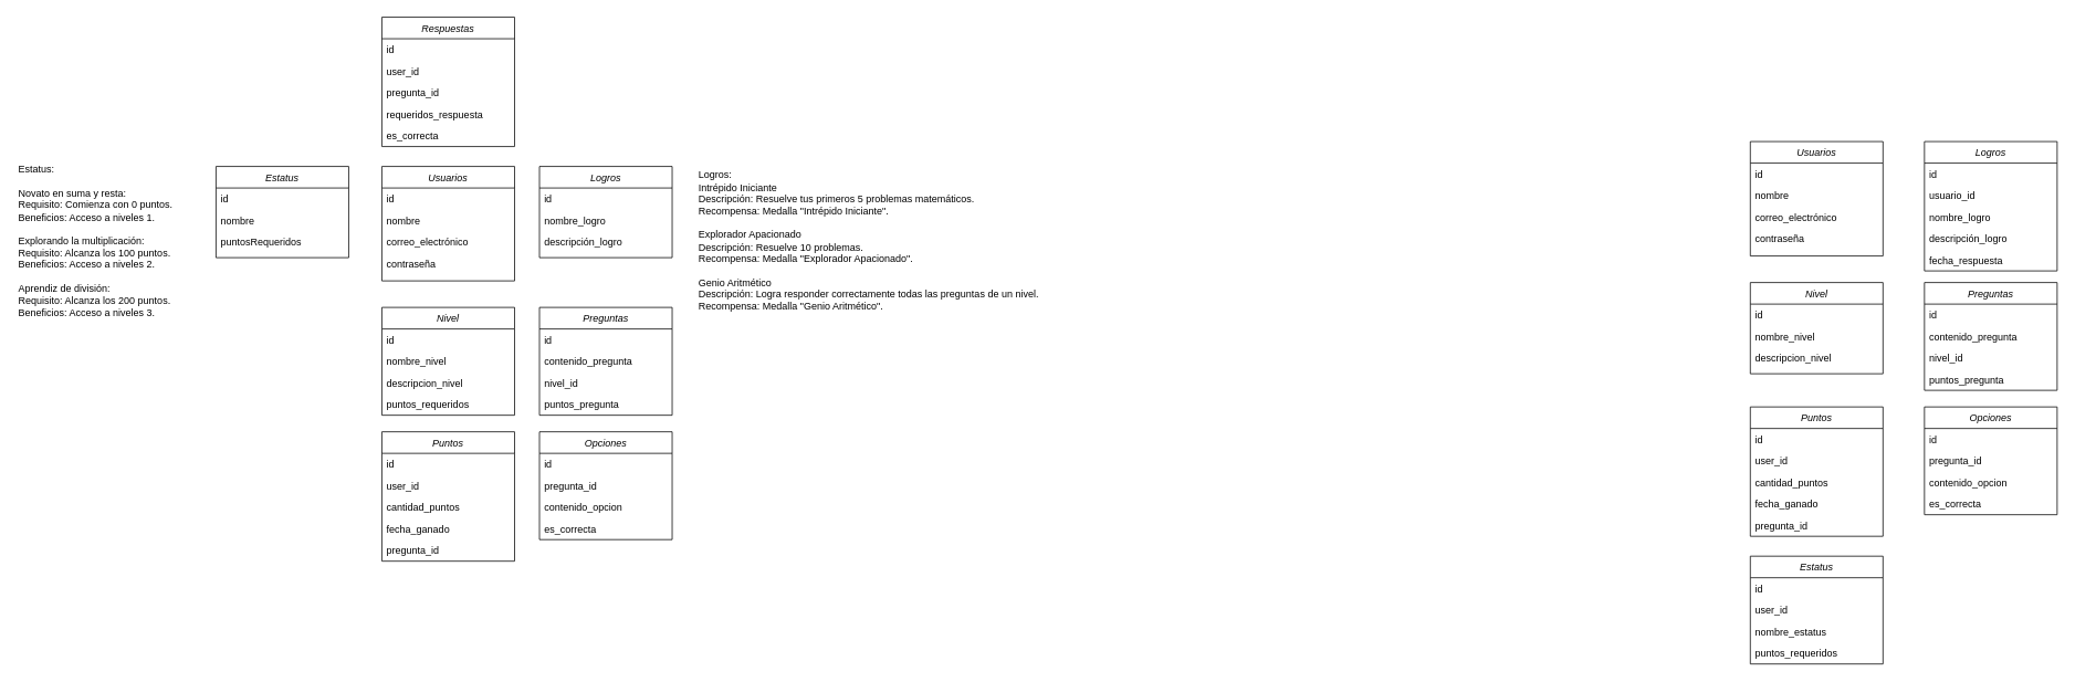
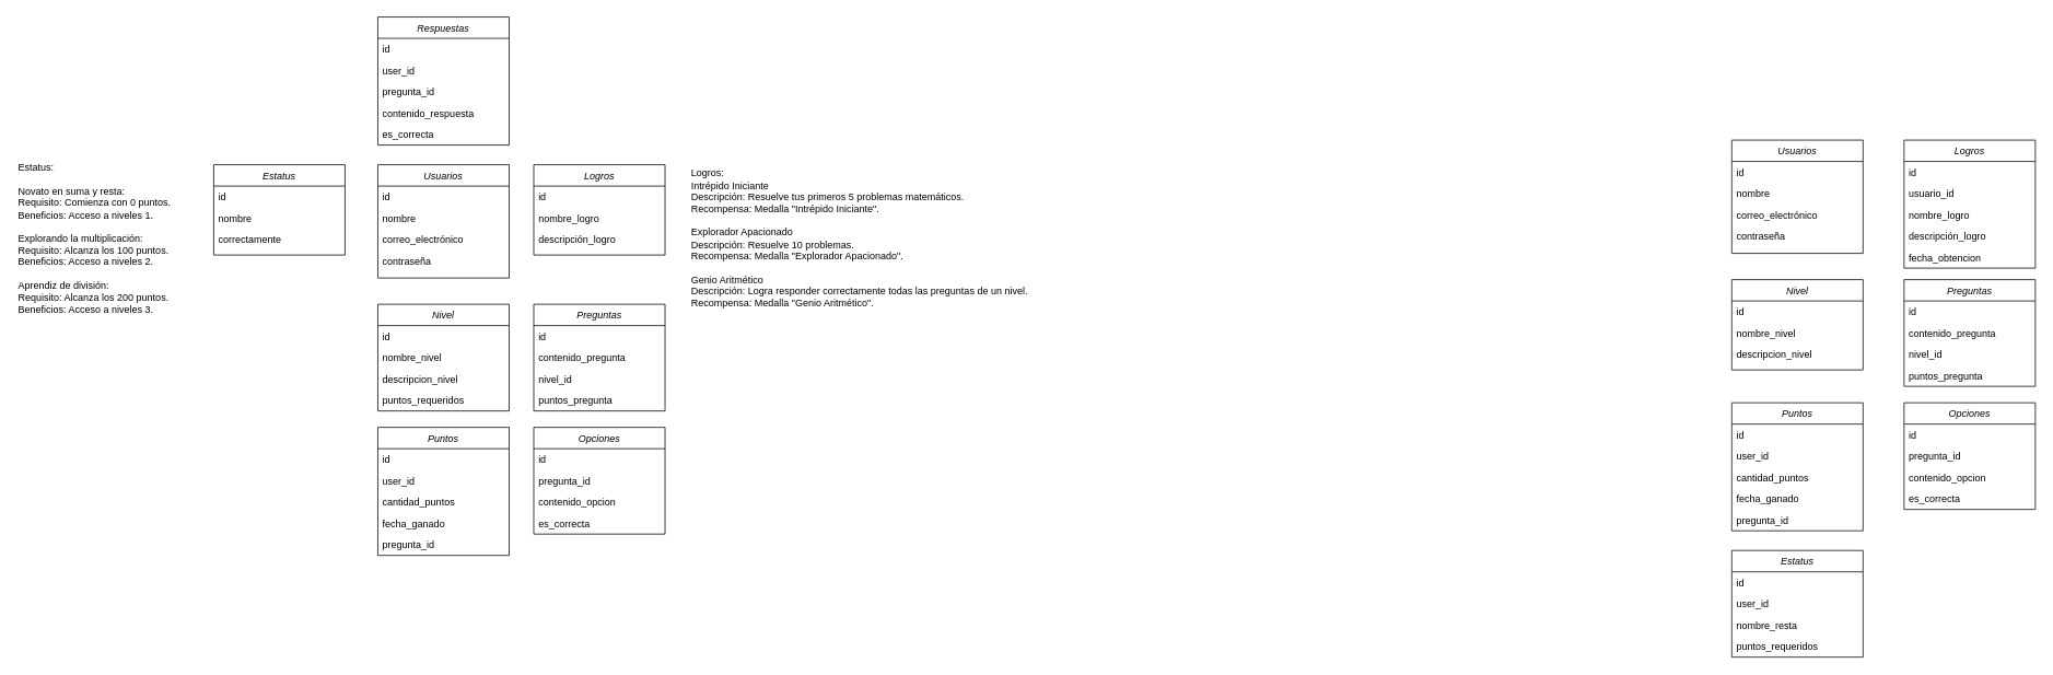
- <mxCell id="78" value="requeridos_respuesta" style="text;align=left;verticalAlign=top;spacingLeft=4;spacingRight=4;overflow=hidden;rotatable=0;points=[[0,0.5],[1,0.5]];portConstraint=eastwest;rounded=0;shadow=0;html=0;" parent="74" vertex="1"><mxGeometry y="104" width="160" height="26" as="geometry" /></mxCell>
+ <mxCell id="78" value="contenido_respuesta" style="text;align=left;verticalAlign=top;spacingLeft=4;spacingRight=4;overflow=hidden;rotatable=0;points=[[0,0.5],[1,0.5]];portConstraint=eastwest;rounded=0;shadow=0;html=0;" parent="74" vertex="1"><mxGeometry y="104" width="160" height="26" as="geometry" /></mxCell>
- <mxCell id="71" value="puntosRequeridos" style="text;align=left;verticalAlign=top;spacingLeft=4;spacingRight=4;overflow=hidden;rotatable=0;points=[[0,0.5],[1,0.5]];portConstraint=eastwest;rounded=0;shadow=0;html=0;" parent="68" vertex="1"><mxGeometry y="78" width="160" height="26" as="geometry" /></mxCell>
+ <mxCell id="71" value="correctamente" style="text;align=left;verticalAlign=top;spacingLeft=4;spacingRight=4;overflow=hidden;rotatable=0;points=[[0,0.5],[1,0.5]];portConstraint=eastwest;rounded=0;shadow=0;html=0;" parent="68" vertex="1"><mxGeometry y="78" width="160" height="26" as="geometry" /></mxCell>
- <mxCell id="12" value="fecha_respuesta" style="text;align=left;verticalAlign=top;spacingLeft=4;spacingRight=4;overflow=hidden;rotatable=0;points=[[0,0.5],[1,0.5]];portConstraint=eastwest;rounded=0;shadow=0;html=0;" parent="7" vertex="1"><mxGeometry y="130" width="160" height="26" as="geometry" /></mxCell>
+ <mxCell id="12" value="fecha_obtencion" style="text;align=left;verticalAlign=top;spacingLeft=4;spacingRight=4;overflow=hidden;rotatable=0;points=[[0,0.5],[1,0.5]];portConstraint=eastwest;rounded=0;shadow=0;html=0;" parent="7" vertex="1"><mxGeometry y="130" width="160" height="26" as="geometry" /></mxCell>
- <mxCell id="36" value="nombre_estatus" style="text;align=left;verticalAlign=top;spacingLeft=4;spacingRight=4;overflow=hidden;rotatable=0;points=[[0,0.5],[1,0.5]];portConstraint=eastwest;rounded=0;shadow=0;html=0;" parent="33" vertex="1"><mxGeometry y="78" width="160" height="26" as="geometry" /></mxCell>
+ <mxCell id="36" value="nombre_resta" style="text;align=left;verticalAlign=top;spacingLeft=4;spacingRight=4;overflow=hidden;rotatable=0;points=[[0,0.5],[1,0.5]];portConstraint=eastwest;rounded=0;shadow=0;html=0;" parent="33" vertex="1"><mxGeometry y="78" width="160" height="26" as="geometry" /></mxCell>
